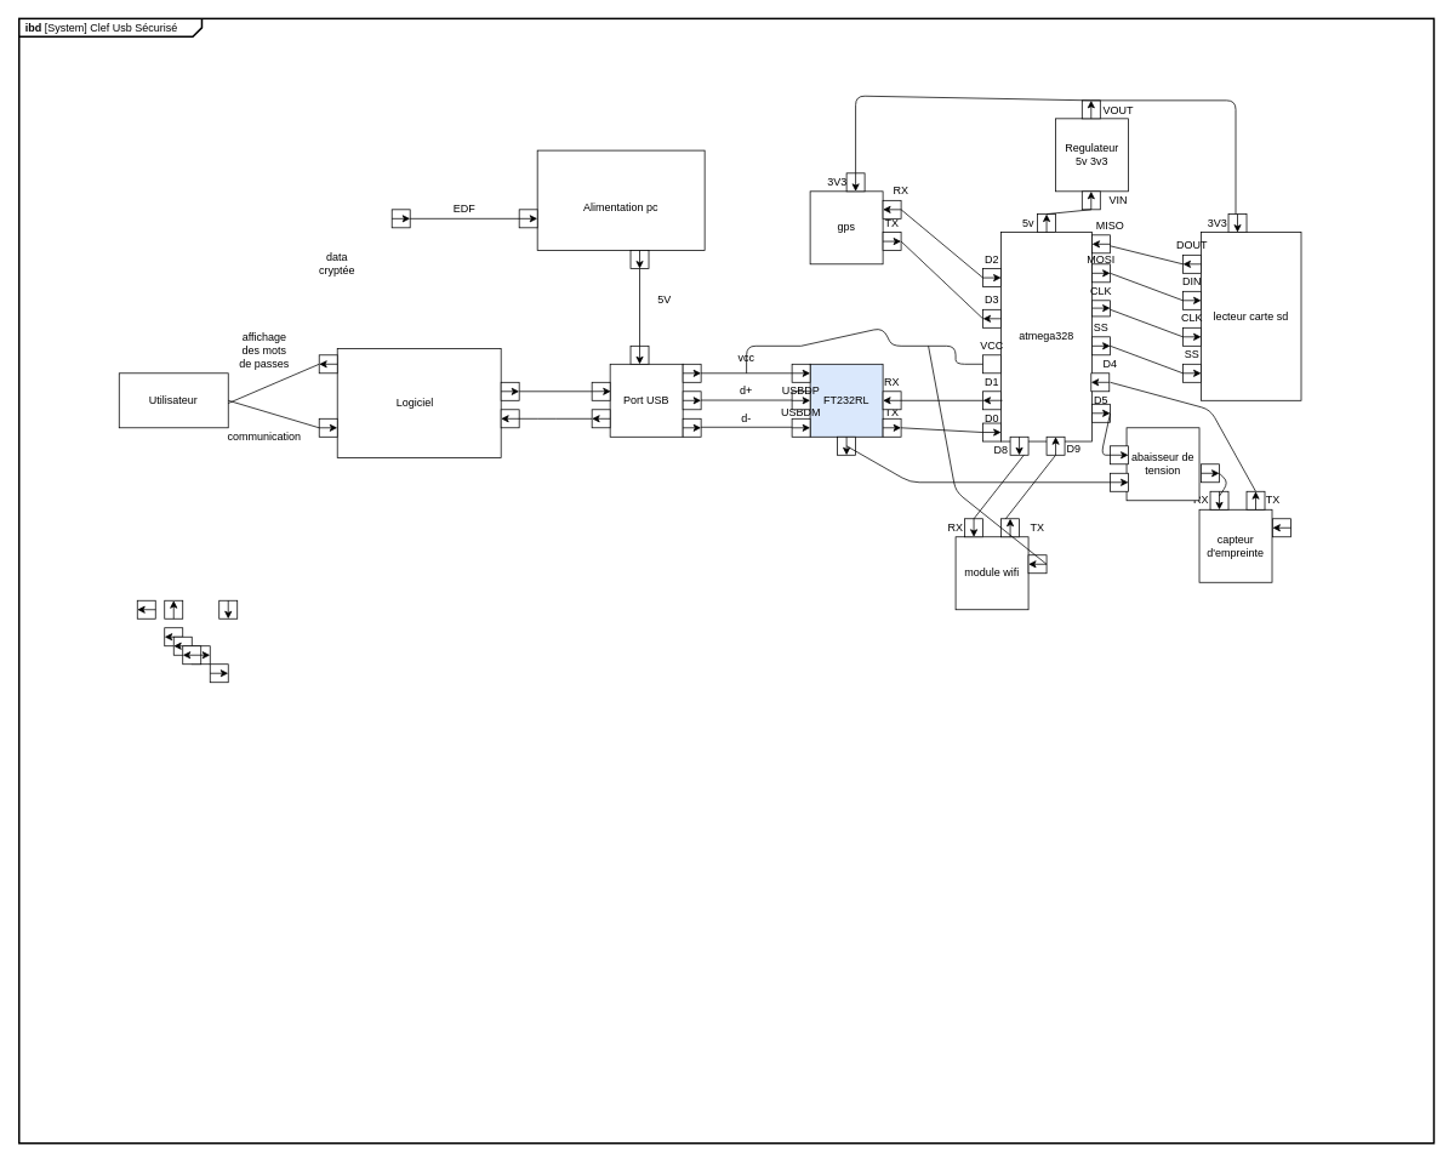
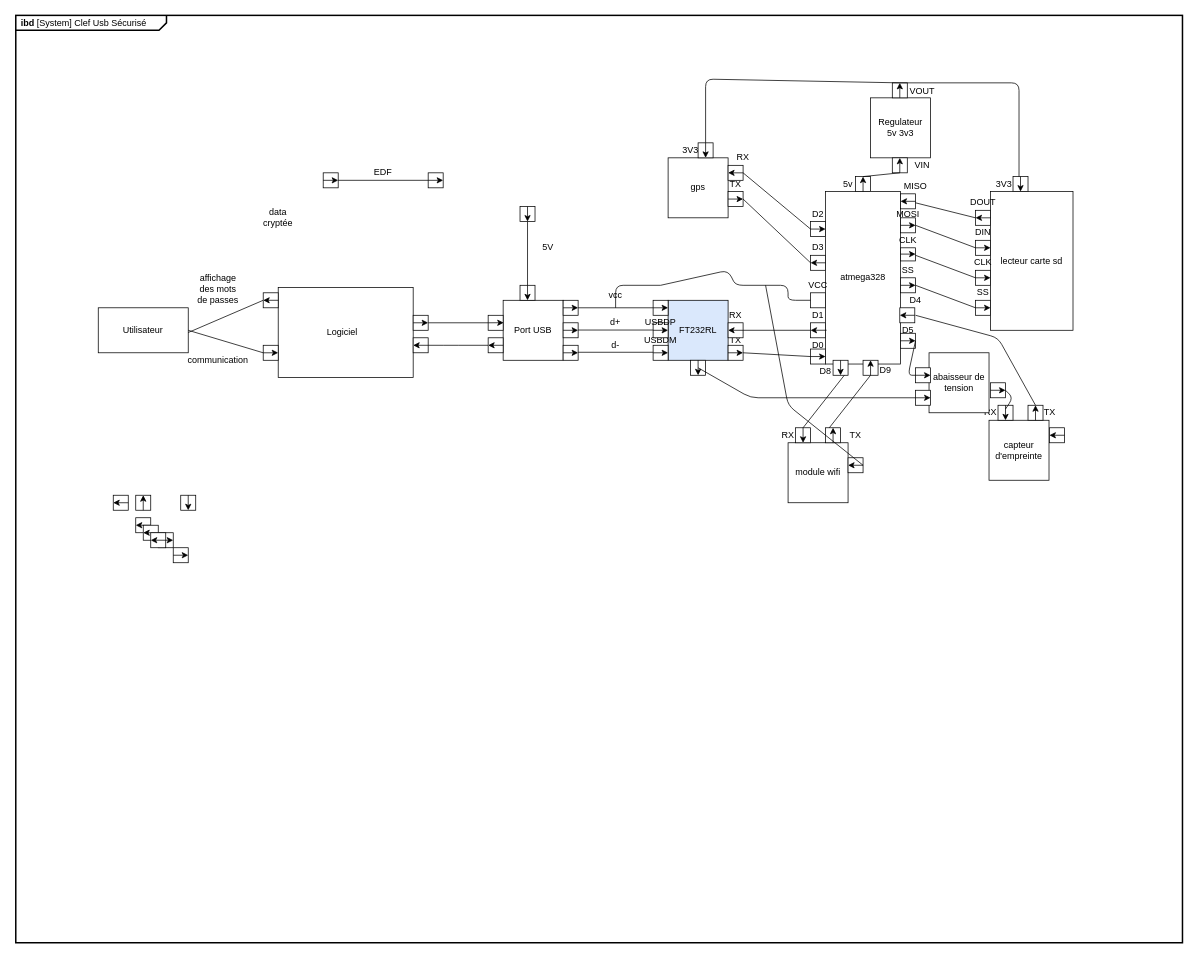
- <mxCell id="19" value="&lt;br&gt;Alimentation pc&lt;br&gt;" style="rounded=0;whiteSpace=wrap;html=1;" parent="1" vertex="1"><mxGeometry x="590" y="165" width="184" height="110" as="geometry" /></mxCell>
